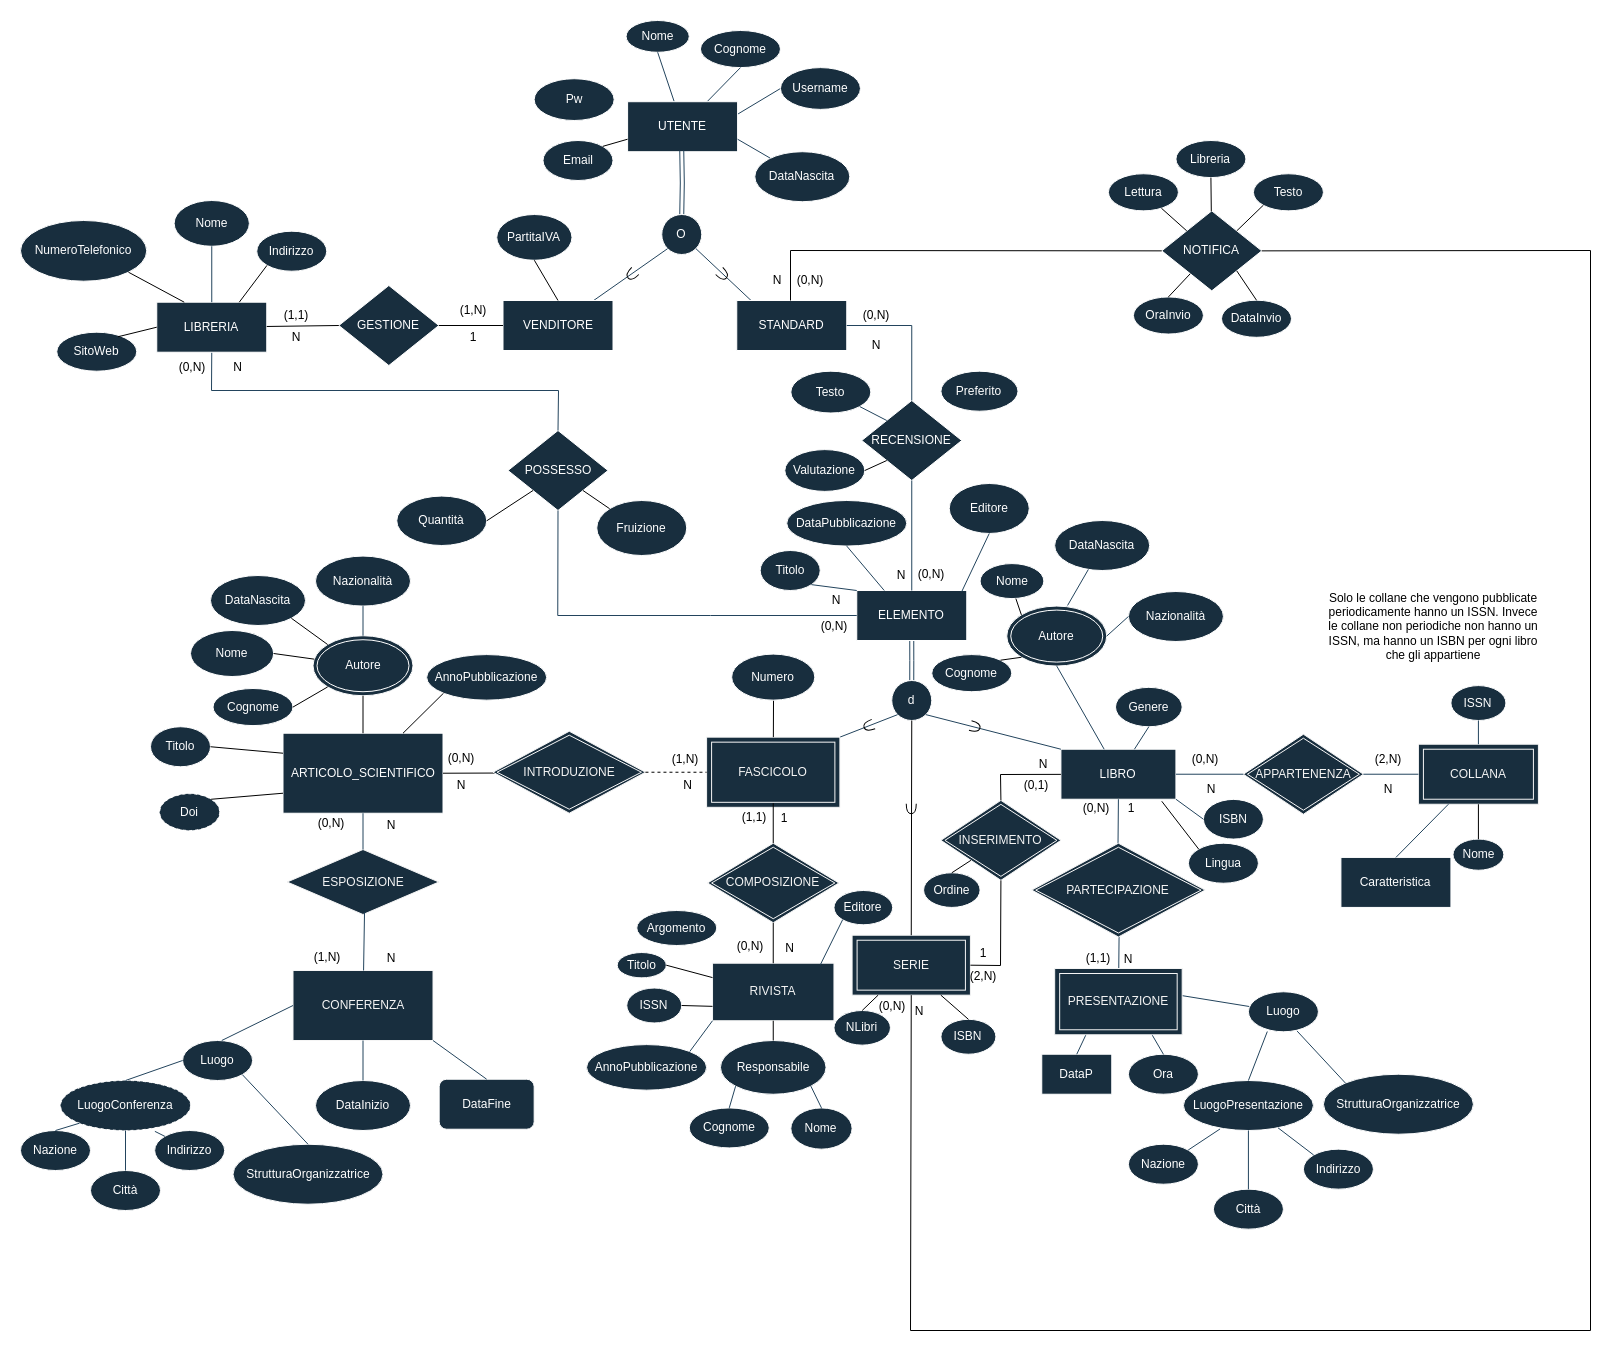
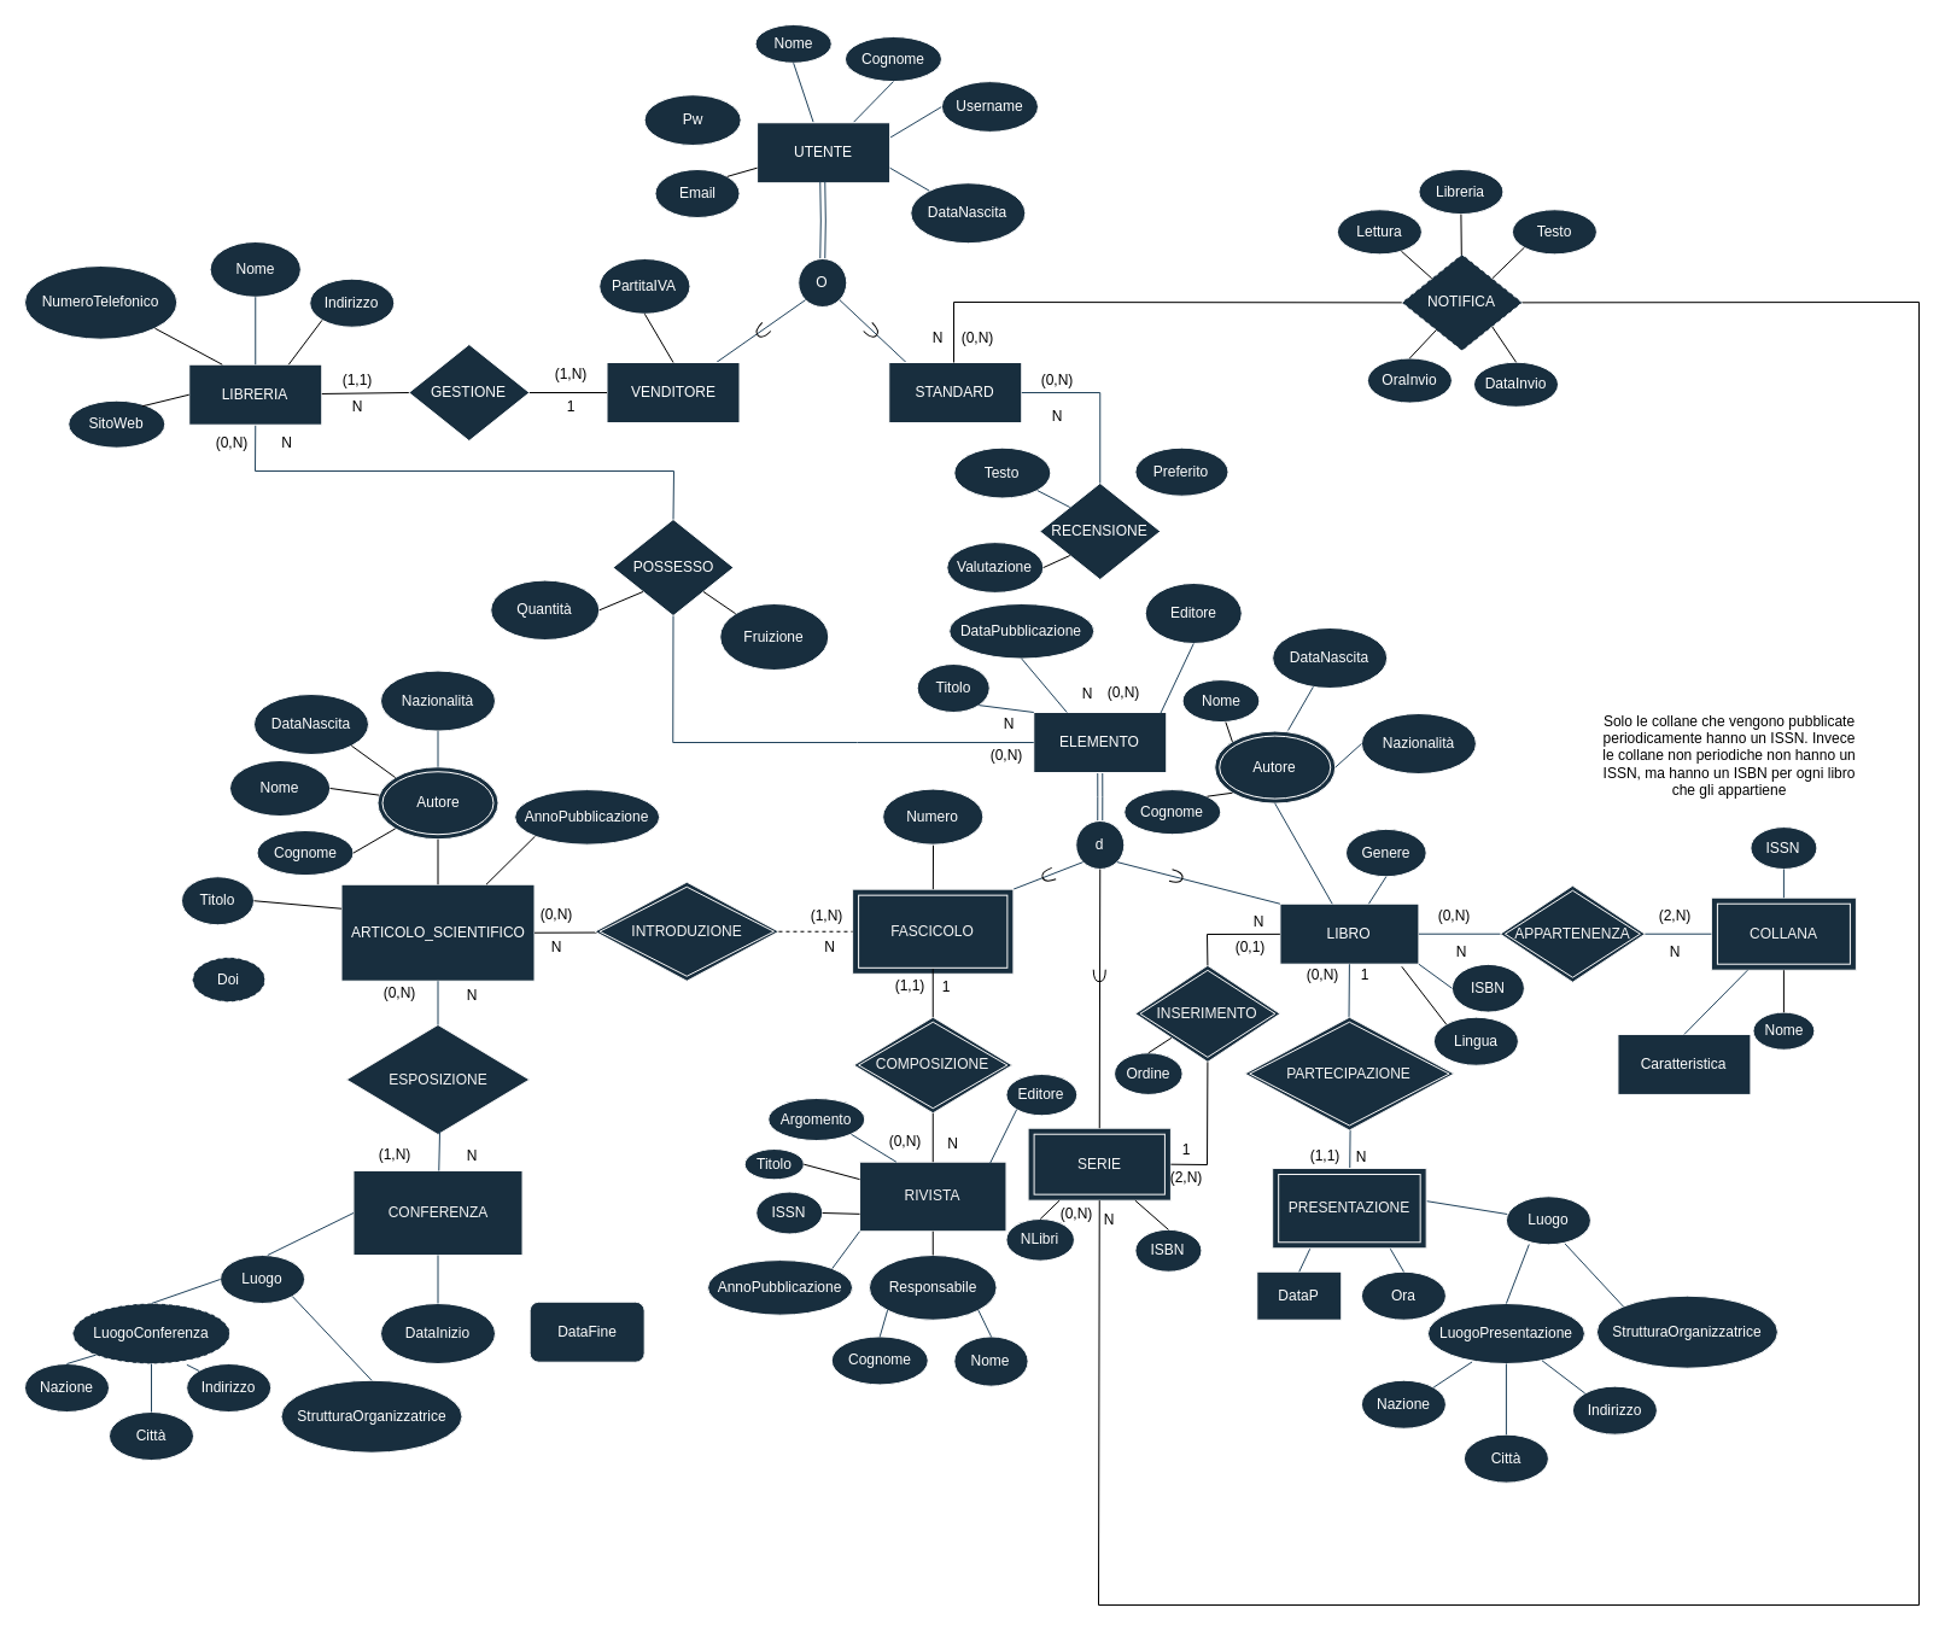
- <mxCell id="223" value="NOTIFICA" style="rhombus;whiteSpace=wrap;html=1;fillColor=#182E3E;strokeColor=#FFFFFF;fontColor=#FFFFFF;" parent="1" vertex="1"><mxGeometry x="1161.26" y="210.36" width="100" height="80" as="geometry" /></mxCell>
+ <mxCell id="223" value="NOTIFICA" style="rhombus;whiteSpace=wrap;html=1;fillColor=#182E3E;strokeColor=#FFFFFF;fontColor=#FFFFFF;dashed=1;" parent="1" vertex="1"><mxGeometry x="1161.26" y="210.36" width="100" height="80" as="geometry" /></mxCell>
- <mxCell id="129" value="Quantità" style="ellipse;whiteSpace=wrap;html=1;fillColor=#182E3E;strokeColor=#FFFFFF;fontColor=#FFFFFF;" parent="1" vertex="1"><mxGeometry x="396.25" y="495.58" width="90" height="49.42" as="geometry" /></mxCell>
+ <mxCell id="129" value="Quantità" style="ellipse;whiteSpace=wrap;html=1;fillColor=#182E3E;strokeColor=#FFFFFF;fontColor=#FFFFFF;" parent="1" vertex="1"><mxGeometry x="406.25" y="480.58" width="90" height="49.42" as="geometry" /></mxCell>
- <mxCell id="86" value="" style="endArrow=none;html=1;rounded=0;strokeColor=#23445D;fontColor=#000000;entryX=0.5;entryY=1;entryDx=0;entryDy=0;" parent="1" source="3" target="85" edge="1"><mxGeometry width="50" height="50" relative="1" as="geometry"><mxPoint x="796.25" y="530" as="sourcePoint" /><mxPoint x="846.25" y="480" as="targetPoint" /></mxGeometry></mxCell>
- <mxCell id="211" value="" style="endArrow=none;html=1;rounded=0;exitX=1;exitY=0;exitDx=0;exitDy=0;entryX=0;entryY=0.75;entryDx=0;entryDy=0;" parent="1" source="210" target="4" edge="1"><mxGeometry width="50" height="50" relative="1" as="geometry"><mxPoint x="570" y="820" as="sourcePoint" /><mxPoint x="620" y="770" as="targetPoint" /></mxGeometry></mxCell>
- <mxCell id="140" value="&lt;font color=&quot;#f5f5f5&quot;&gt;ESPOSIZIONE&lt;/font&gt;" style="shape=rhombus;perimeter=rhombusPerimeter;whiteSpace=wrap;html=1;align=center;fillColor=#182E3E;fillStyle=auto;strokeColor=#F5F5F5;" parent="1" vertex="1"><mxGeometry x="286.67" y="849" width="151.66" height="65" as="geometry" /></mxCell>
+ <mxCell id="140" value="&lt;font color=&quot;#f5f5f5&quot;&gt;ESPOSIZIONE&lt;/font&gt;" style="shape=rhombus;perimeter=rhombusPerimeter;whiteSpace=wrap;html=1;align=center;fillColor=#182E3E;fillStyle=auto;strokeColor=#F5F5F5;" parent="1" vertex="1"><mxGeometry x="286.67" y="849" width="151.66" height="91" as="geometry" /></mxCell>
+ <mxCell id="55" value="" style="endArrow=none;html=1;rounded=0;strokeColor=#23445D;fontColor=#000000;entryX=1;entryY=1;entryDx=0;entryDy=0;exitX=0.25;exitY=0;exitDx=0;exitDy=0;" parent="1" source="52" target="54" edge="1"><mxGeometry width="50" height="50" relative="1" as="geometry"><mxPoint x="801.37" y="1038.74" as="sourcePoint" /><mxPoint x="906.37" y="1113.74" as="targetPoint" /></mxGeometry></mxCell>
- <mxCell id="64" value="" style="endArrow=none;html=1;rounded=0;strokeColor=#23445D;fontColor=#000000;exitX=0.5;exitY=0;exitDx=0;exitDy=0;entryX=1;entryY=1;entryDx=0;entryDy=0;" parent="1" source="63" target="53" edge="1"><mxGeometry width="50" height="50" relative="1" as="geometry"><mxPoint x="470" y="1053.73" as="sourcePoint" /><mxPoint x="520" y="1003.73" as="targetPoint" /></mxGeometry></mxCell>
